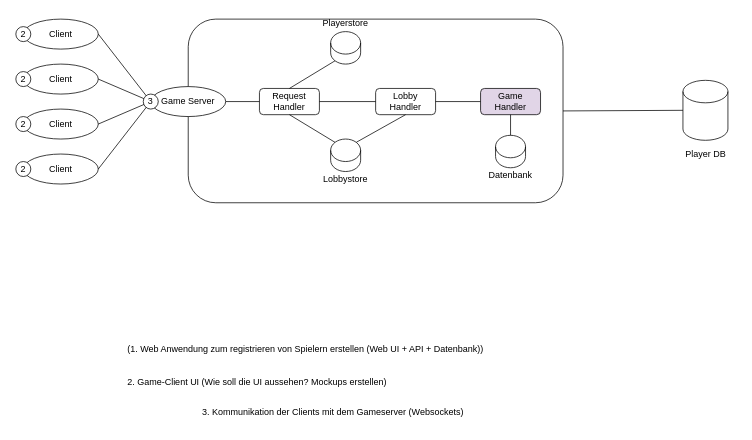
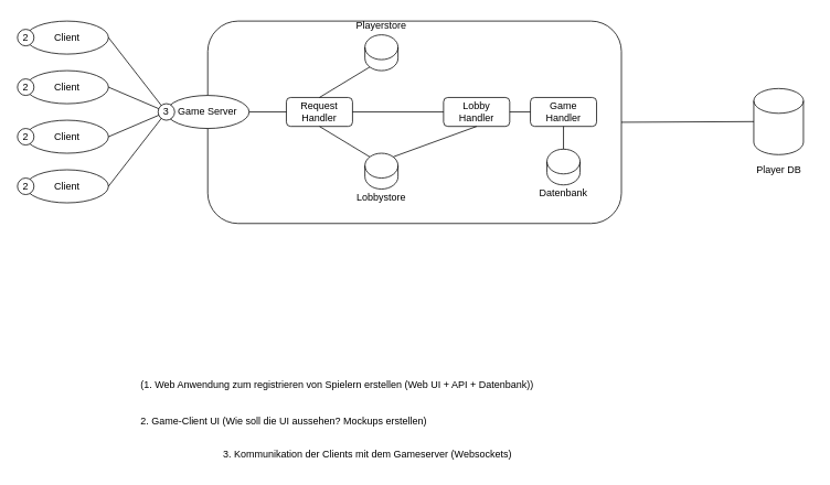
- <mxCell id="25" value="Lobby Handler" style="rounded=1;whiteSpace=wrap;html=1;" parent="1" vertex="1"><mxGeometry x="500" y="117.5" width="80" height="35" as="geometry" /></mxCell>
+ <mxCell id="25" value="Lobby Handler" style="rounded=1;whiteSpace=wrap;html=1;" parent="1" vertex="1"><mxGeometry x="535" y="117.5" width="80" height="35" as="geometry" /></mxCell>
- <mxCell id="38" value="Game Handler" style="rounded=1;whiteSpace=wrap;html=1;fillColor=#e1d5e7;" parent="1" vertex="1"><mxGeometry x="640" y="117.5" width="80" height="35" as="geometry" /></mxCell>
+ <mxCell id="38" value="Game Handler" style="rounded=1;whiteSpace=wrap;html=1;" parent="1" vertex="1"><mxGeometry x="640" y="117.5" width="80" height="35" as="geometry" /></mxCell>
